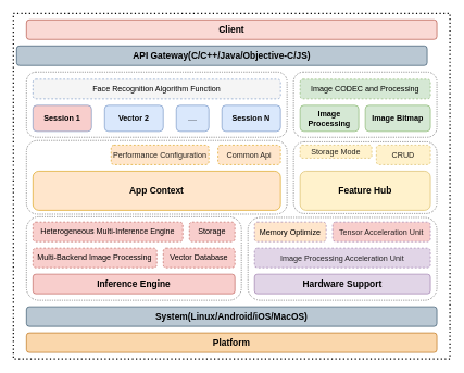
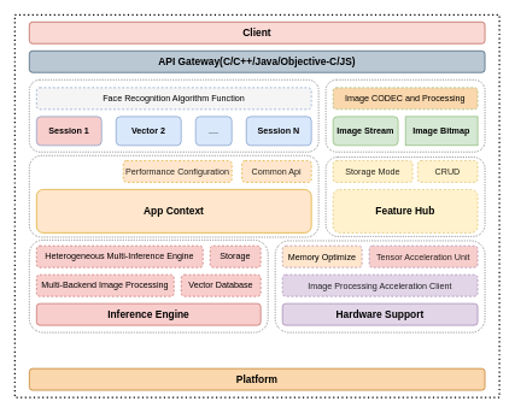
- <mxCell id="34" value="&lt;b&gt;&lt;font style=&quot;font-size: 14px;&quot;&gt;API Gateway(C/C++/Java/Objective-C/JS)&lt;/font&gt;&lt;/b&gt;" style="rounded=1;whiteSpace=wrap;html=1;fillColor=#bac8d3;strokeColor=#23445d;" vertex="1" parent="1"><mxGeometry x="25" y="70" width="630" height="30" as="geometry" /></mxCell>
+ <mxCell id="34" value="&lt;b&gt;&lt;font style=&quot;font-size: 14px;&quot;&gt;API Gateway(C/C++/Java/Objective-C/JS)&lt;/font&gt;&lt;/b&gt;" style="rounded=1;whiteSpace=wrap;html=1;fillColor=#bac8d3;strokeColor=#23445d;" vertex="1" parent="1"><mxGeometry x="40" y="70" width="630" height="30" as="geometry" /></mxCell>
- <mxCell id="14" value="Image CODEC and Processing" style="rounded=1;whiteSpace=wrap;html=1;dashed=1;fillColor=#d5e8d4;strokeColor=#82b366;" vertex="1" parent="1"><mxGeometry x="460" y="121" width="200" height="30" as="geometry" /></mxCell>
+ <mxCell id="14" value="Image CODEC and Processing" style="rounded=1;whiteSpace=wrap;html=1;dashed=1;fillColor=#fad7ac;strokeColor=#82b366;" vertex="1" parent="1"><mxGeometry x="460" y="121" width="200" height="30" as="geometry" /></mxCell>
- <mxCell id="9" value="&lt;b&gt;Image Processing&lt;/b&gt;" style="rounded=1;whiteSpace=wrap;html=1;fillColor=#d5e8d4;strokeColor=#82b366;" vertex="1" parent="1"><mxGeometry x="460" y="161" width="90" height="40" as="geometry" /></mxCell>
+ <mxCell id="9" value="&lt;b&gt;Image Stream&lt;/b&gt;" style="rounded=1;whiteSpace=wrap;html=1;fillColor=#d5e8d4;strokeColor=#82b366;" vertex="1" parent="1"><mxGeometry x="460" y="161" width="90" height="40" as="geometry" /></mxCell>
- <mxCell id="10" value="&lt;b&gt;Image Bitmap&lt;/b&gt;" style="rounded=1;whiteSpace=wrap;html=1;fillColor=#d5e8d4;strokeColor=#82b366;" vertex="1" parent="1"><mxGeometry x="560" y="161" width="100" height="40" as="geometry" /></mxCell>
+ <mxCell id="10" value="&lt;b&gt;Image Bitmap&lt;/b&gt;" style="whiteSpace=wrap;html=1;fillColor=#d5e8d4;strokeColor=#82b366;rounded=0;" vertex="1" parent="1"><mxGeometry x="560" y="161" width="100" height="40" as="geometry" /></mxCell>
- <mxCell id="17" value="&lt;p style=&quot;margin: 0px; font-variant-numeric: normal; font-variant-east-asian: normal; font-variant-alternates: normal; font-kerning: auto; font-optical-sizing: auto; font-feature-settings: normal; font-variation-settings: normal; font-variant-position: normal; font-stretch: normal; line-height: normal; color: rgba(0, 0, 0, 0.85); text-align: start;&quot; class=&quot;p1&quot;&gt;Storage Mode&lt;/p&gt;" style="rounded=1;whiteSpace=wrap;html=1;dashed=1;fillColor=#fff2cc;strokeColor=#d6b656;" vertex="1" parent="1"><mxGeometry x="460" y="222" width="110" height="20" as="geometry" /></mxCell>
+ <mxCell id="17" value="&lt;p style=&quot;margin: 0px; font-variant-numeric: normal; font-variant-east-asian: normal; font-variant-alternates: normal; font-kerning: auto; font-optical-sizing: auto; font-feature-settings: normal; font-variation-settings: normal; font-variant-position: normal; font-stretch: normal; line-height: normal; color: rgba(0, 0, 0, 0.85); text-align: start;&quot; class=&quot;p1&quot;&gt;Storage Mode&lt;/p&gt;" style="rounded=1;whiteSpace=wrap;html=1;dashed=1;fillColor=#fff2cc;strokeColor=#d6b656;" vertex="1" parent="1"><mxGeometry x="460" y="222" width="110" height="30" as="geometry" /></mxCell>
- <mxCell id="12" value="&lt;b&gt;&lt;font style=&quot;font-size: 14px;&quot;&gt;Feature Hub&lt;/font&gt;&lt;/b&gt;" style="rounded=1;whiteSpace=wrap;html=1;fillColor=#fff2cc;strokeColor=#d6b656;" vertex="1" parent="1"><mxGeometry x="460" y="262" width="200" height="60" as="geometry" /></mxCell>
+ <mxCell id="12" value="&lt;b&gt;&lt;font style=&quot;font-size: 14px;&quot;&gt;Feature Hub&lt;/font&gt;&lt;/b&gt;" style="rounded=1;whiteSpace=wrap;html=1;fillColor=#fff2cc;strokeColor=#d6b656;dashed=1;" vertex="1" parent="1"><mxGeometry x="460" y="262" width="200" height="60" as="geometry" /></mxCell>
- <mxCell id="23" value="&lt;p style=&quot;margin: 0px; font-variant-numeric: normal; font-variant-east-asian: normal; font-variant-alternates: normal; font-kerning: auto; font-optical-sizing: auto; font-feature-settings: normal; font-variation-settings: normal; font-variant-position: normal; font-stretch: normal; line-height: normal; color: rgba(0, 0, 0, 0.85); text-align: start;&quot; class=&quot;p1&quot;&gt;Image Processing Acceleration Unit&lt;/p&gt;" style="rounded=1;whiteSpace=wrap;html=1;dashed=1;fillColor=#e1d5e7;strokeColor=#9673a6;" vertex="1" parent="1"><mxGeometry x="390" y="380" width="270" height="30" as="geometry" /></mxCell>
+ <mxCell id="23" value="&lt;p style=&quot;margin: 0px; font-variant-numeric: normal; font-variant-east-asian: normal; font-variant-alternates: normal; font-kerning: auto; font-optical-sizing: auto; font-feature-settings: normal; font-variation-settings: normal; font-variant-position: normal; font-stretch: normal; line-height: normal; color: rgba(0, 0, 0, 0.85); text-align: start;&quot; class=&quot;p1&quot;&gt;Image Processing Acceleration Client&lt;/p&gt;" style="rounded=1;whiteSpace=wrap;html=1;dashed=1;fillColor=#e1d5e7;strokeColor=#9673a6;" vertex="1" parent="1"><mxGeometry x="390" y="380" width="270" height="30" as="geometry" /></mxCell>
- <mxCell id="35" value="&lt;b&gt;&lt;font style=&quot;font-size: 14px;&quot;&gt;System(Linux/Android/iOS/MacOS)&lt;/font&gt;&lt;/b&gt;" style="rounded=1;whiteSpace=wrap;html=1;fillColor=#bac8d3;strokeColor=#23445d;" vertex="1" parent="1"><mxGeometry x="40" y="470" width="630" height="30" as="geometry" /></mxCell>
